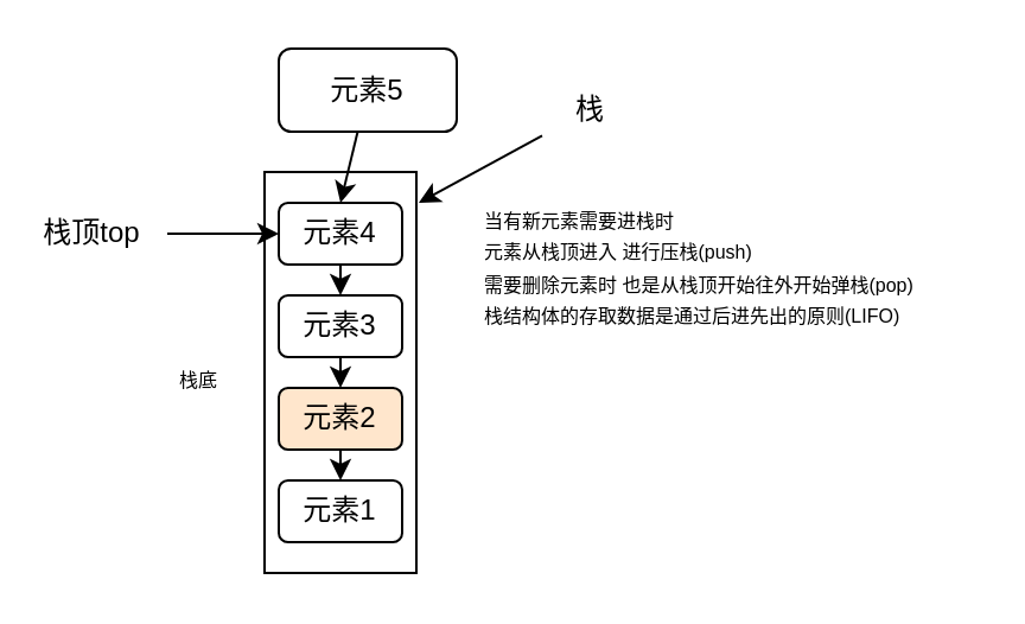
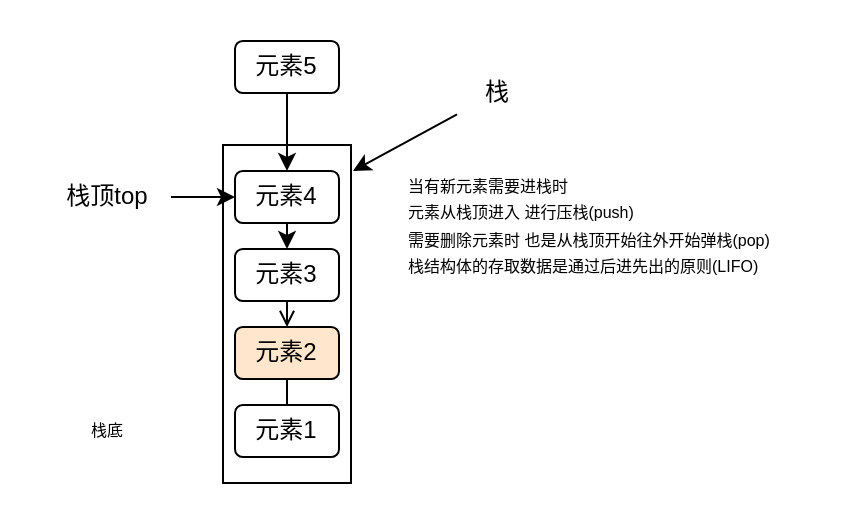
- <mxCell id="17" value="元素5" style="rounded=1;whiteSpace=wrap;html=1;" vertex="1" parent="1"><mxGeometry x="117" y="20" width="75" height="35" as="geometry" /></mxCell>
+ <mxCell id="17" value="元素5" style="rounded=1;whiteSpace=wrap;html=1;" vertex="1" parent="1"><mxGeometry x="117" y="20" width="52" height="26" as="geometry" /></mxCell>
- <mxCell id="13" value="栈顶top" style="text;html=1;align=center;verticalAlign=middle;resizable=0;points=[];autosize=1;strokeColor=none;fillColor=none;" vertex="1" parent="1"><mxGeometry x="5" y="85" width="65" height="26" as="geometry" /></mxCell>
+ <mxCell id="13" value="栈顶top" style="text;html=1;align=center;verticalAlign=middle;resizable=0;points=[];autosize=1;strokeColor=none;fillColor=none;" vertex="1" parent="1"><mxGeometry y="85" width="65" height="26" as="geometry" x="20" /></mxCell>
- <mxCell id="8" style="edgeStyle=none;html=1;exitX=0.5;exitY=1;exitDx=0;exitDy=0;entryX=0.5;entryY=0;entryDx=0;entryDy=0;" edge="1" parent="1" source="9" target="4"><mxGeometry relative="1" as="geometry" /></mxCell>
+ <mxCell id="8" style="edgeStyle=none;html=1;exitX=0.5;exitY=1;exitDx=0;exitDy=0;entryX=0.5;entryY=0;entryDx=0;entryDy=0;endArrow=open;" edge="1" parent="1" source="9" target="4"><mxGeometry relative="1" as="geometry" /></mxCell>
- <mxCell id="15" value="栈底" style="text;html=1;align=center;verticalAlign=middle;resizable=0;points=[];autosize=1;strokeColor=none;fillColor=none;fontSize=8;" vertex="1" parent="1"><mxGeometry x="63" y="147" width="39" height="26" as="geometry" /></mxCell>
+ <mxCell id="15" value="栈底" style="text;html=1;align=center;verticalAlign=middle;resizable=0;points=[];autosize=1;strokeColor=none;fillColor=none;fontSize=8;" vertex="1" parent="1"><mxGeometry x="33" y="202" width="39" height="26" as="geometry" /></mxCell>
- <mxCell id="3" style="edgeStyle=none;html=1;exitX=0.5;exitY=1;exitDx=0;exitDy=0;entryX=0.5;entryY=0;entryDx=0;entryDy=0;" edge="1" parent="1" source="4" target="5"><mxGeometry relative="1" as="geometry" /></mxCell>
+ <mxCell id="3" style="edgeStyle=none;html=1;exitX=0.5;exitY=1;exitDx=0;exitDy=0;entryX=0.5;entryY=0;entryDx=0;entryDy=0;endArrow=none;" edge="1" parent="1" source="4" target="5"><mxGeometry relative="1" as="geometry" /></mxCell>
